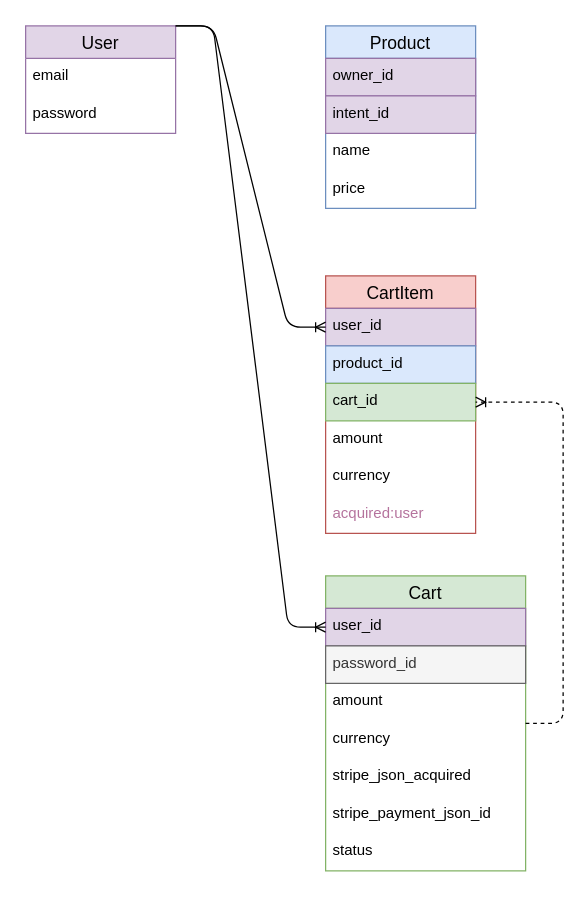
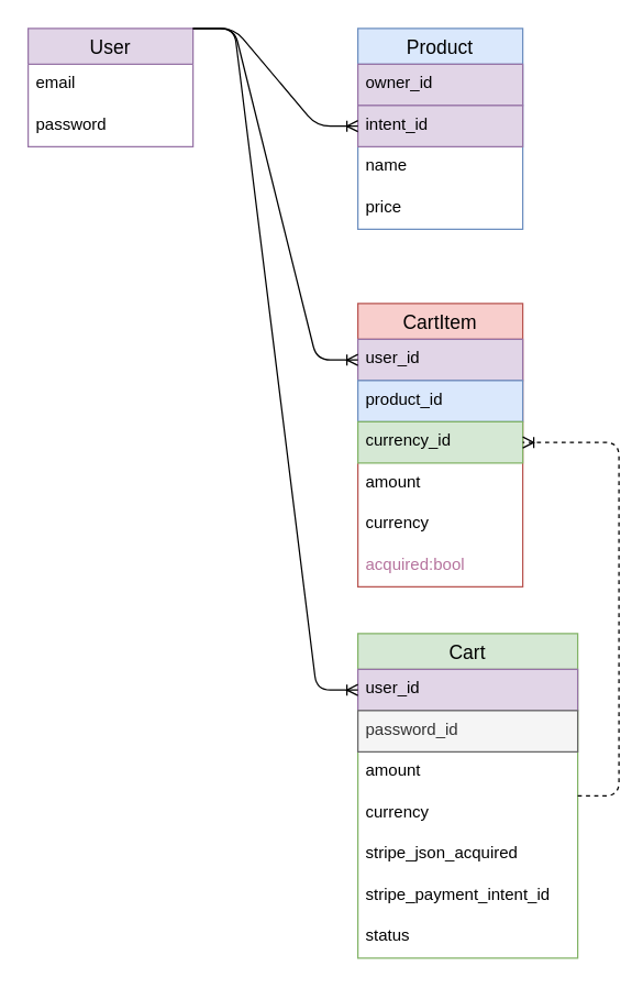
+ <mxCell id="28" value="" style="edgeStyle=entityRelationEdgeStyle;fontSize=12;html=1;endArrow=ERoneToMany;exitX=1;exitY=0;exitDx=0;exitDy=0;" edge="1" parent="1" source="2" target="7"><mxGeometry width="100" height="100" relative="1" as="geometry"><mxPoint x="300" y="310" as="sourcePoint" /><mxPoint x="400" y="210" as="targetPoint" /></mxGeometry></mxCell>
- <mxCell id="13" value="cart_id" style="text;strokeColor=#82b366;fillColor=#d5e8d4;spacingLeft=4;spacingRight=4;overflow=hidden;rotatable=0;points=[[0,0.5],[1,0.5]];portConstraint=eastwest;fontSize=12;" vertex="1" parent="10"><mxGeometry y="86" width="120" height="30" as="geometry" /></mxCell>
+ <mxCell id="13" value="currency_id" style="text;strokeColor=#82b366;fillColor=#d5e8d4;spacingLeft=4;spacingRight=4;overflow=hidden;rotatable=0;points=[[0,0.5],[1,0.5]];portConstraint=eastwest;fontSize=12;" vertex="1" parent="10"><mxGeometry y="86" width="120" height="30" as="geometry" /></mxCell>
- <mxCell id="16" value="acquired:user" style="text;strokeColor=none;fillColor=none;spacingLeft=4;spacingRight=4;overflow=hidden;rotatable=0;points=[[0,0.5],[1,0.5]];portConstraint=eastwest;fontSize=12;fontColor=#B5739D;" vertex="1" parent="10"><mxGeometry y="176" width="120" height="30" as="geometry" /></mxCell>
+ <mxCell id="16" value="acquired:bool" style="text;strokeColor=none;fillColor=none;spacingLeft=4;spacingRight=4;overflow=hidden;rotatable=0;points=[[0,0.5],[1,0.5]];portConstraint=eastwest;fontSize=12;fontColor=#B5739D;" vertex="1" parent="10"><mxGeometry y="176" width="120" height="30" as="geometry" /></mxCell>
- <mxCell id="24" value="stripe_payment_json_id" style="text;strokeColor=none;fillColor=none;spacingLeft=4;spacingRight=4;overflow=hidden;rotatable=0;points=[[0,0.5],[1,0.5]];portConstraint=eastwest;fontSize=12;" vertex="1" parent="18"><mxGeometry y="176" width="160" height="30" as="geometry" /></mxCell>
+ <mxCell id="24" value="stripe_payment_intent_id" style="text;strokeColor=none;fillColor=none;spacingLeft=4;spacingRight=4;overflow=hidden;rotatable=0;points=[[0,0.5],[1,0.5]];portConstraint=eastwest;fontSize=12;" vertex="1" parent="18"><mxGeometry y="176" width="160" height="30" as="geometry" /></mxCell>
